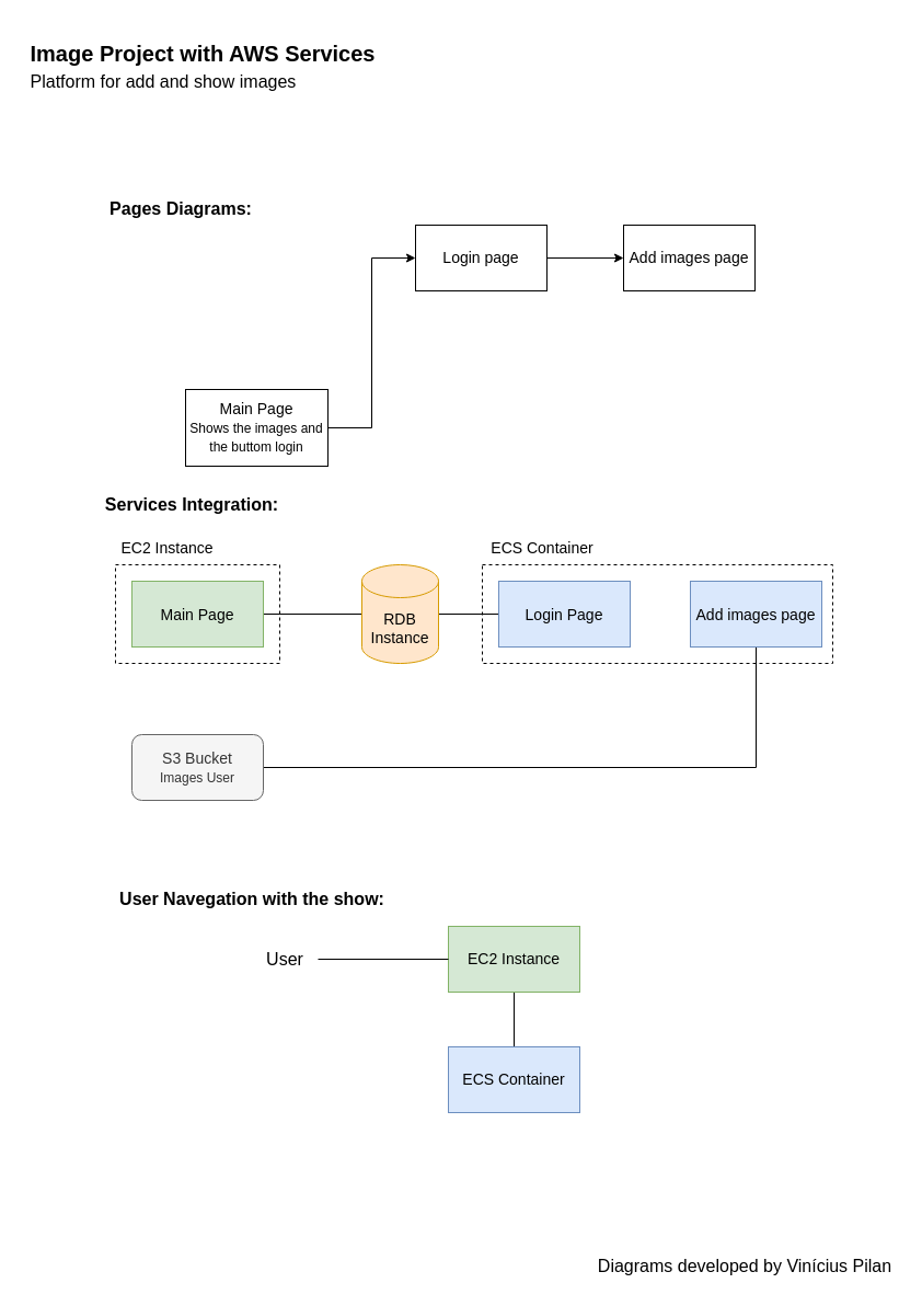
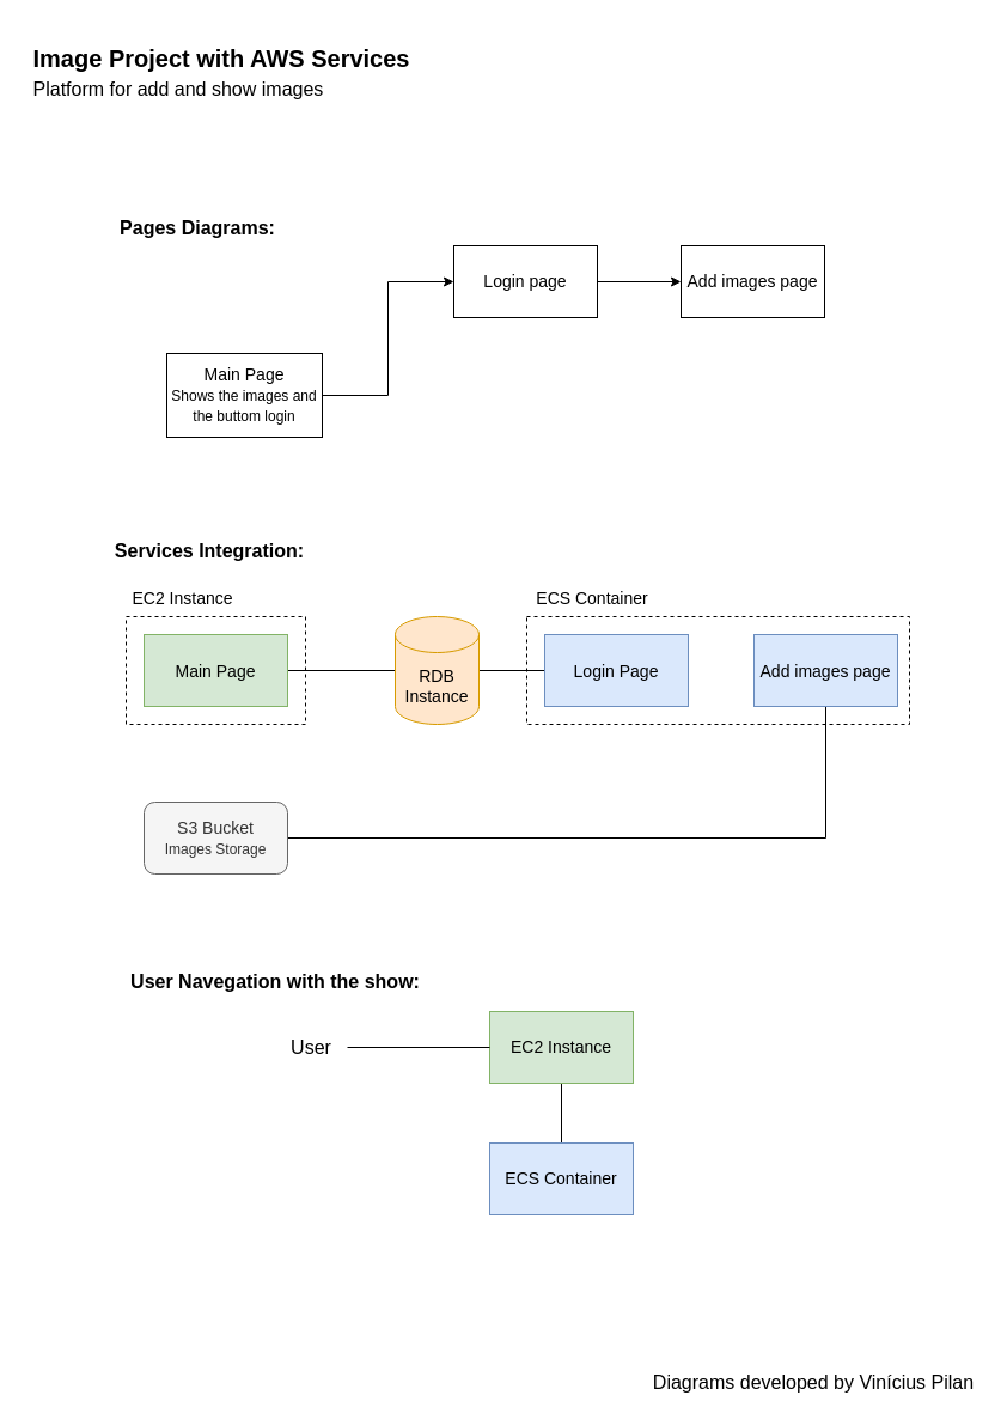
- <mxCell id="5" value="Main Page&lt;br&gt;&lt;font style=&quot;font-size: 12px;&quot;&gt;Shows the images and the buttom login&lt;/font&gt;" style="rounded=0;whiteSpace=wrap;html=1;fontSize=14;" vertex="1" parent="1"><mxGeometry x="169" y="355" width="130" height="70" as="geometry" /></mxCell>
+ <mxCell id="5" value="Main Page&lt;br&gt;&lt;font style=&quot;font-size: 12px;&quot;&gt;Shows the images and the buttom login&lt;/font&gt;" style="rounded=0;whiteSpace=wrap;html=1;fontSize=14;" vertex="1" parent="1"><mxGeometry x="139" y="295" width="130" height="70" as="geometry" /></mxCell>
- <mxCell id="19" value="S3 Bucket&lt;br&gt;&lt;font style=&quot;font-size: 12px;&quot;&gt;Images User&lt;/font&gt;" style="rounded=1;whiteSpace=wrap;html=1;fontSize=14;fillColor=#f5f5f5;fontColor=#333333;strokeColor=#666666;" vertex="1" parent="1"><mxGeometry x="120" y="670" width="120" height="60" as="geometry" /></mxCell>
+ <mxCell id="19" value="S3 Bucket&lt;br&gt;&lt;font style=&quot;font-size: 12px;&quot;&gt;Images Storage&lt;/font&gt;" style="rounded=1;whiteSpace=wrap;html=1;fontSize=14;fillColor=#f5f5f5;fontColor=#333333;strokeColor=#666666;" vertex="1" parent="1"><mxGeometry x="120" y="670" width="120" height="60" as="geometry" /></mxCell>
